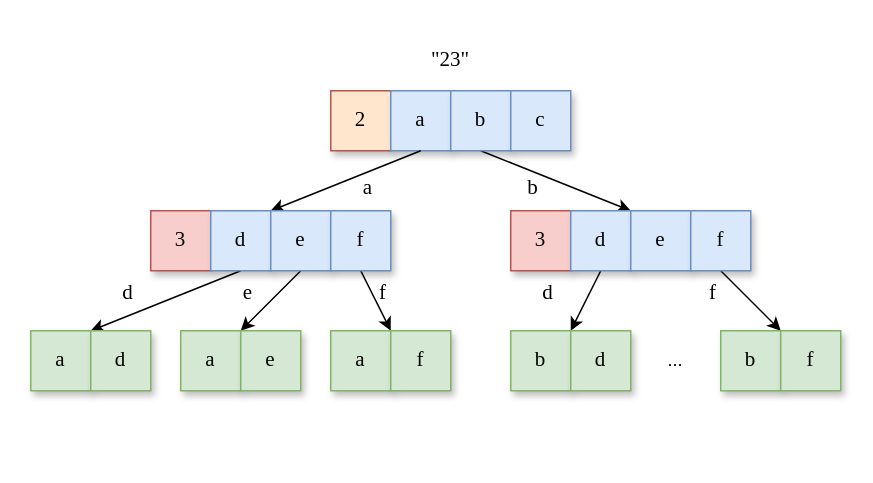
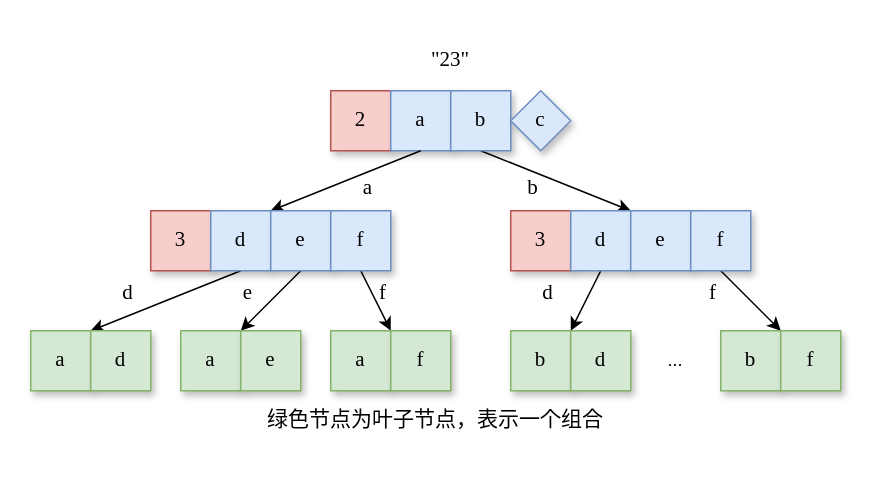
- <mxCell id="4" value="&lt;font style=&quot;font-size: 14px&quot; face=&quot;Comic Sans MS&quot;&gt;2&lt;/font&gt;" style="rounded=0;whiteSpace=wrap;html=1;fillColor=#ffe6cc;strokeColor=#b85450;shadow=1;" vertex="1" parent="1"><mxGeometry x="220" y="60" width="40" height="40" as="geometry" /></mxCell>
+ <mxCell id="4" value="&lt;font style=&quot;font-size: 14px&quot; face=&quot;Comic Sans MS&quot;&gt;2&lt;/font&gt;" style="rounded=0;whiteSpace=wrap;html=1;fillColor=#f8cecc;strokeColor=#b85450;shadow=1;" vertex="1" parent="1"><mxGeometry x="220" y="60" width="40" height="40" as="geometry" /></mxCell>
- <mxCell id="9" value="&lt;font style=&quot;font-size: 14px&quot; face=&quot;Comic Sans MS&quot;&gt;c&lt;/font&gt;" style="rounded=0;whiteSpace=wrap;html=1;fillColor=#dae8fc;strokeColor=#6c8ebf;shadow=1;" vertex="1" parent="1"><mxGeometry x="340" y="60" width="40" height="40" as="geometry" /></mxCell>
+ <mxCell id="9" value="&lt;font style=&quot;font-size: 14px&quot; face=&quot;Comic Sans MS&quot;&gt;c&lt;/font&gt;" style="rhombus;whiteSpace=wrap;html=1;fillColor=#dae8fc;strokeColor=#6c8ebf;shadow=1;" vertex="1" parent="1"><mxGeometry x="340" y="60" width="40" height="40" as="geometry" /></mxCell>
+ <mxCell id="2" value="绿色节点为叶子节点，表示一个组合&lt;br&gt;" style="text;html=1;strokeColor=none;fillColor=none;align=center;verticalAlign=middle;whiteSpace=wrap;rounded=0;shadow=1;fontFamily=Comic Sans MS;fontSize=14;opacity=50;" vertex="1" parent="1"><mxGeometry x="20" y="260" width="540" height="40" as="geometry" /></mxCell>
